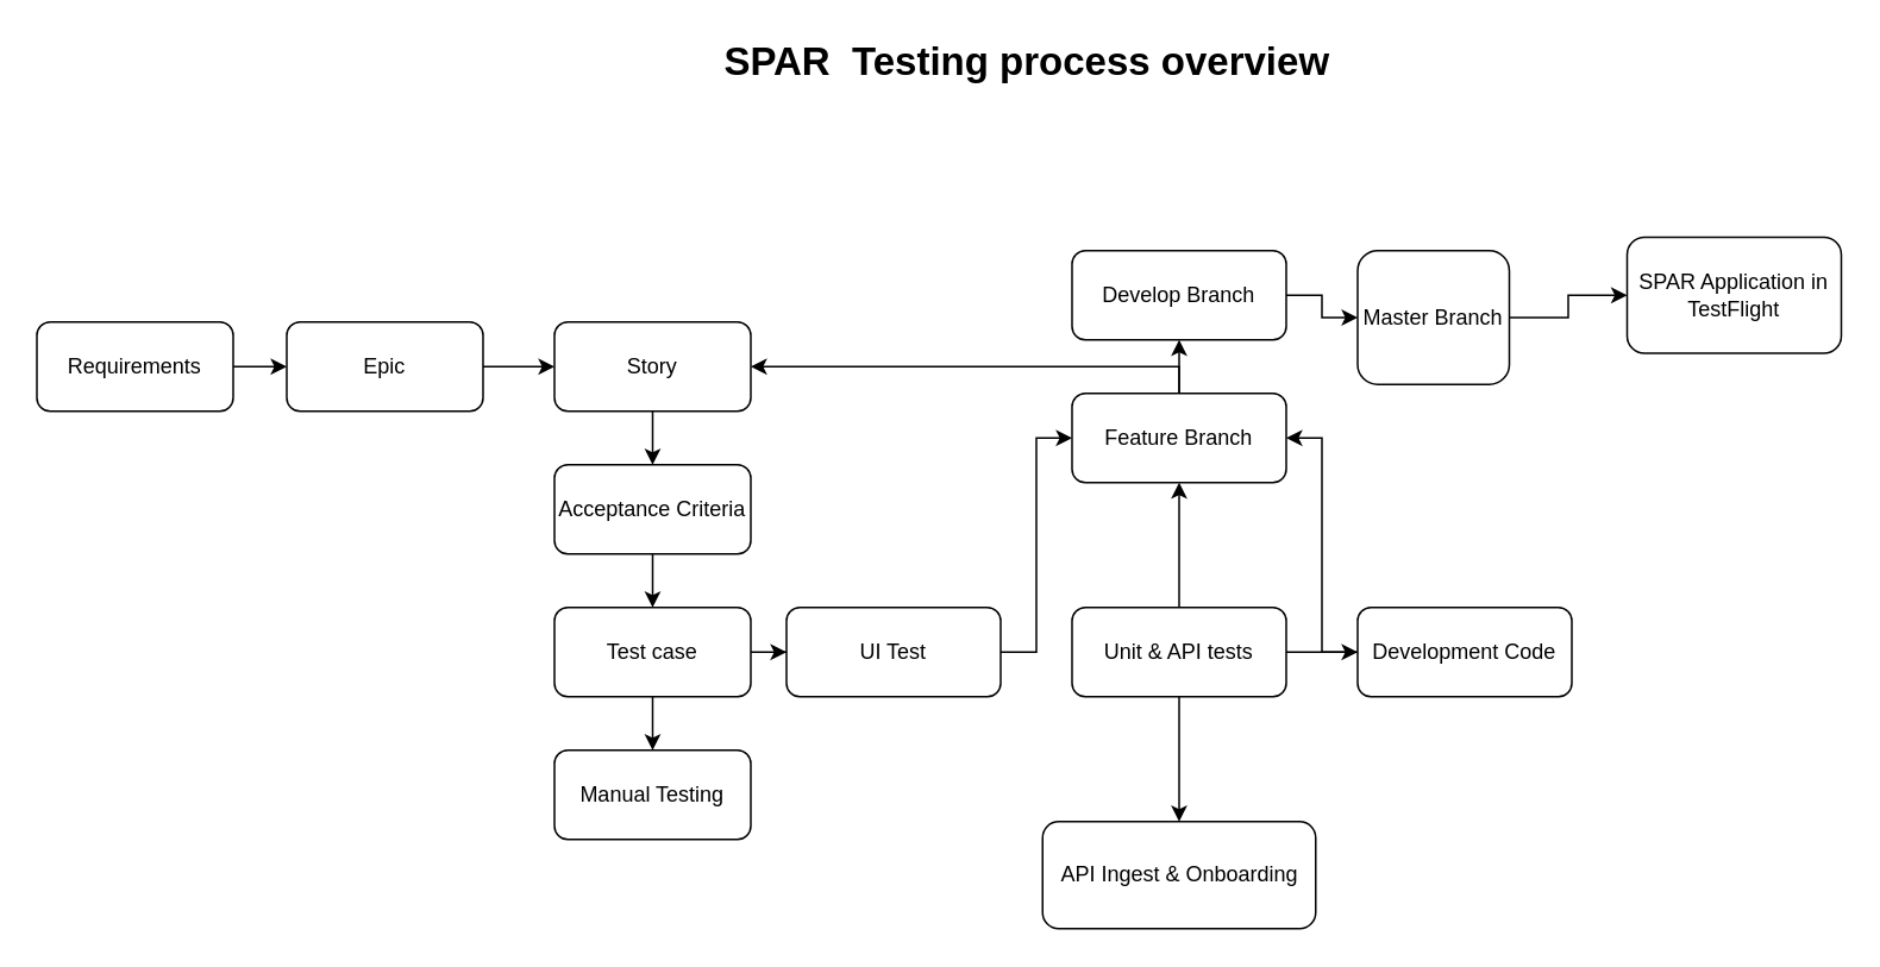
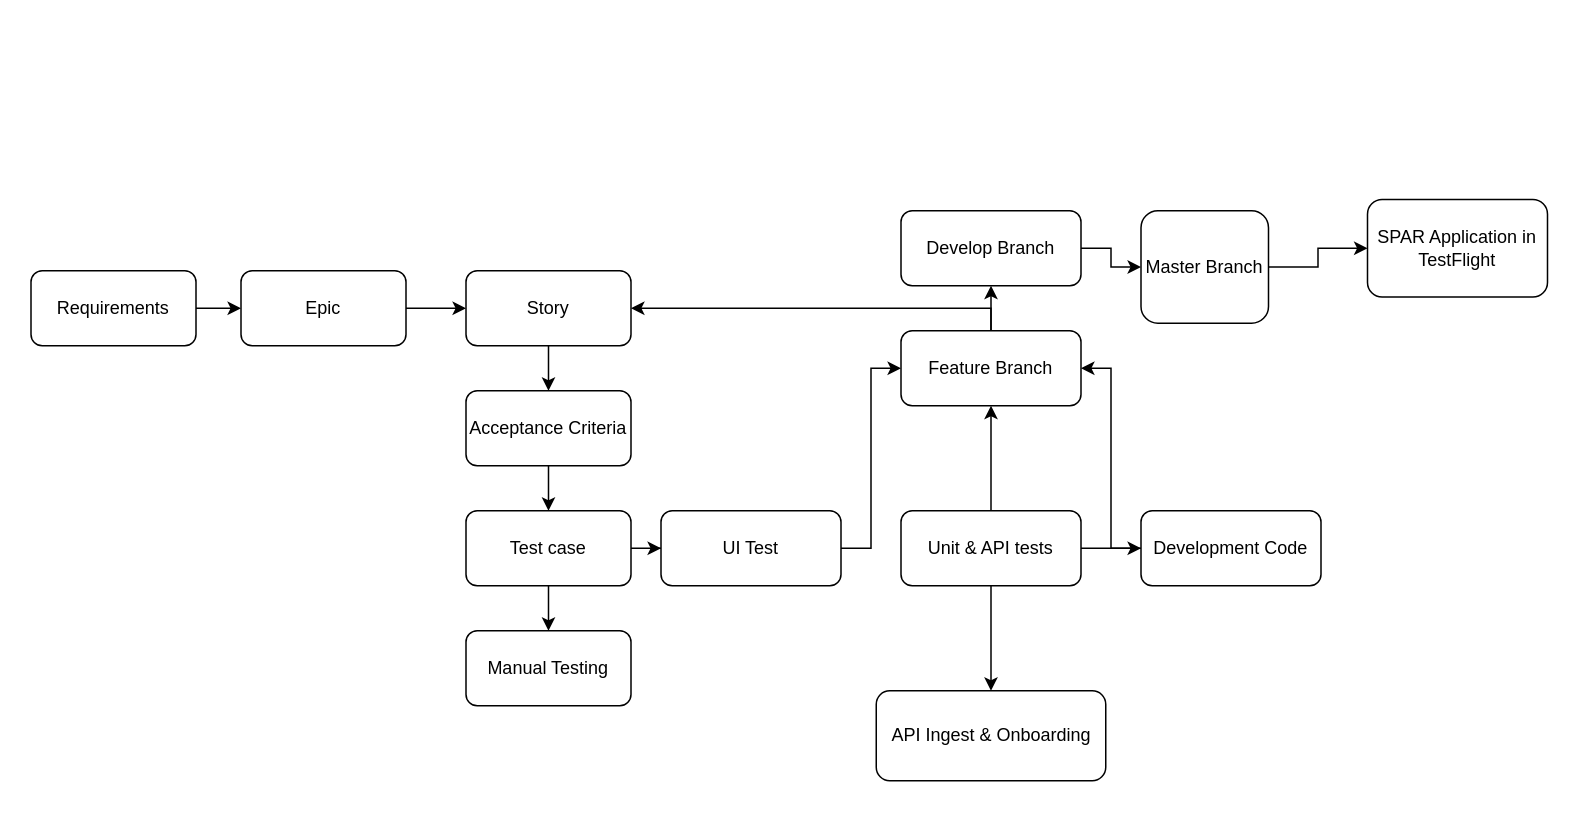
- <mxCell id="30" value="&lt;b&gt;&lt;font style=&quot;font-size: 22px&quot;&gt;SPAR &amp;nbsp;Testing process overview&lt;/font&gt;&lt;/b&gt;" style="text;html=1;strokeColor=none;fillColor=none;align=center;verticalAlign=middle;whiteSpace=wrap;rounded=0;" vertex="1" parent="1"><mxGeometry x="380" y="20" width="390" height="30" as="geometry" /></mxCell>
